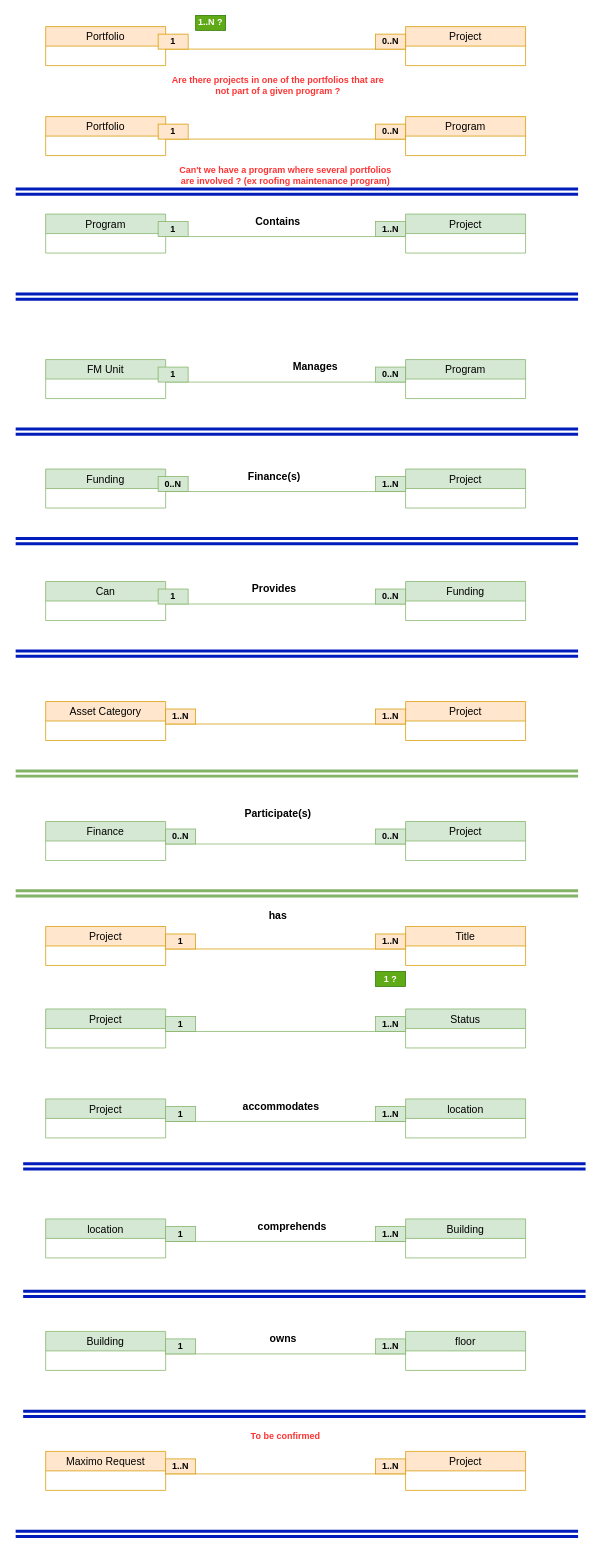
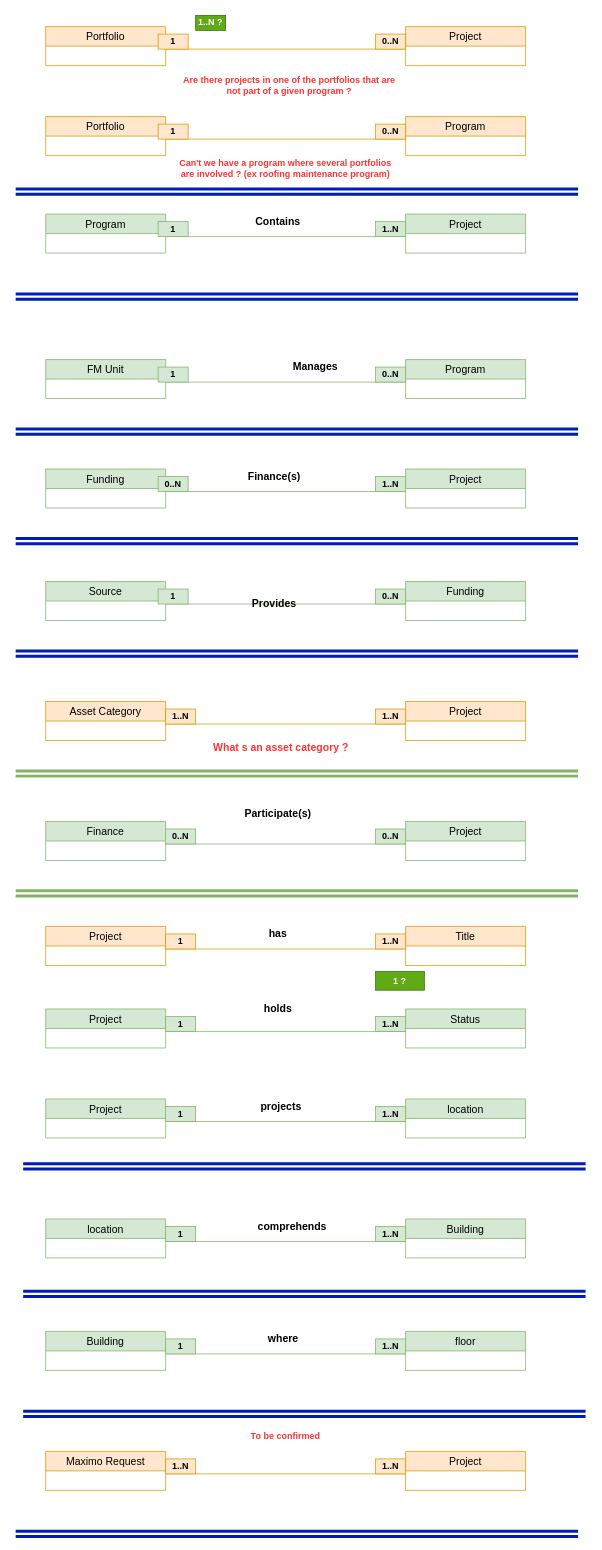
- <mxCell id="84" value="&lt;font color=&quot;#ff3333&quot;&gt;&lt;b&gt;Are there projects in one of the portfolios that are not part of a given program ?&lt;/b&gt;&lt;/font&gt;" style="text;html=1;strokeColor=none;fillColor=none;align=center;verticalAlign=middle;whiteSpace=wrap;rounded=0;" vertex="1" parent="1"><mxGeometry x="220" y="95" width="300" height="38" as="geometry" /></mxCell>
+ <mxCell id="84" value="&lt;font color=&quot;#ff3333&quot;&gt;&lt;b&gt;Are there projects in one of the portfolios that are not part of a given program ?&lt;/b&gt;&lt;/font&gt;" style="text;html=1;strokeColor=none;fillColor=none;align=center;verticalAlign=middle;whiteSpace=wrap;rounded=0;" vertex="1" parent="1"><mxGeometry x="235" y="95" width="300" height="38" as="geometry" /></mxCell>
- <mxCell id="86" value="&lt;font color=&quot;#ff3333&quot;&gt;&lt;b&gt;Can't we have a program where several portfolios are involved ? (ex roofing maintenance program)&lt;/b&gt;&lt;/font&gt;" style="text;html=1;strokeColor=none;fillColor=none;align=center;verticalAlign=middle;whiteSpace=wrap;rounded=0;" vertex="1" parent="1"><mxGeometry x="230" y="215" width="300" height="38" as="geometry" /></mxCell>
+ <mxCell id="86" value="&lt;font color=&quot;#ff3333&quot;&gt;&lt;b&gt;Can't we have a program where several portfolios are involved ? (ex roofing maintenance program)&lt;/b&gt;&lt;/font&gt;" style="text;html=1;strokeColor=none;fillColor=none;align=center;verticalAlign=middle;whiteSpace=wrap;rounded=0;" vertex="1" parent="1"><mxGeometry x="230" y="205" width="300" height="38" as="geometry" /></mxCell>
- <mxCell id="91" value="&lt;font style=&quot;font-size: 14px&quot;&gt;&lt;b&gt;Provides&lt;/b&gt;&lt;/font&gt;" style="text;html=1;strokeColor=none;fillColor=none;align=center;verticalAlign=middle;whiteSpace=wrap;rounded=0;" vertex="1" parent="1"><mxGeometry x="325" y="775" width="80" height="20" as="geometry" /></mxCell>
+ <mxCell id="91" value="&lt;font style=&quot;font-size: 14px&quot;&gt;&lt;b&gt;Provides&lt;/b&gt;&lt;/font&gt;" style="text;html=1;strokeColor=none;fillColor=none;align=center;verticalAlign=middle;whiteSpace=wrap;rounded=0;" vertex="1" parent="1"><mxGeometry x="325" y="795" width="80" height="20" as="geometry" /></mxCell>
- <mxCell id="31" value="Can" style="swimlane;fontStyle=0;childLayout=stackLayout;horizontal=1;startSize=26;fillColor=#d5e8d4;horizontalStack=0;resizeParent=1;resizeParentMax=0;resizeLast=0;collapsible=1;marginBottom=0;fontSize=14;strokeColor=#82b366;" vertex="1" parent="1"><mxGeometry x="60" y="775" width="160" height="52" as="geometry" /></mxCell>
+ <mxCell id="31" value="Source" style="swimlane;fontStyle=0;childLayout=stackLayout;horizontal=1;startSize=26;fillColor=#d5e8d4;horizontalStack=0;resizeParent=1;resizeParentMax=0;resizeLast=0;collapsible=1;marginBottom=0;fontSize=14;strokeColor=#82b366;" vertex="1" parent="1"><mxGeometry x="60" y="775" width="160" height="52" as="geometry" /></mxCell>
+ <mxCell id="92" value="&lt;font style=&quot;font-size: 14px&quot; color=&quot;#ff3333&quot;&gt;&lt;b&gt;What s an asset category ?&lt;/b&gt;&lt;/font&gt;" style="text;html=1;strokeColor=none;fillColor=none;align=center;verticalAlign=middle;whiteSpace=wrap;rounded=0;" vertex="1" parent="1"><mxGeometry x="260" y="987" width="227.5" height="20" as="geometry" /></mxCell>
- <mxCell id="94" value="&lt;font style=&quot;font-size: 14px&quot;&gt;&lt;b&gt;has&lt;/b&gt;&lt;/font&gt;" style="text;html=1;strokeColor=none;fillColor=none;align=center;verticalAlign=middle;whiteSpace=wrap;rounded=0;" vertex="1" parent="1"><mxGeometry x="330" y="1210" width="80" height="20" as="geometry" /></mxCell>
+ <mxCell id="94" value="&lt;font style=&quot;font-size: 14px&quot;&gt;&lt;b&gt;has&lt;/b&gt;&lt;/font&gt;" style="text;html=1;strokeColor=none;fillColor=none;align=center;verticalAlign=middle;whiteSpace=wrap;rounded=0;" vertex="1" parent="1"><mxGeometry x="330" y="1235" width="80" height="20" as="geometry" /></mxCell>
- <mxCell id="59" value="&lt;b&gt;1 ?&lt;/b&gt;" style="text;html=1;strokeColor=#2D7600;fillColor=#60a917;align=center;verticalAlign=middle;whiteSpace=wrap;rounded=0;fontColor=#ffffff;" vertex="1" parent="1"><mxGeometry x="500" y="1295" width="40" height="20" as="geometry" /></mxCell>
+ <mxCell id="59" value="&lt;b&gt;1 ?&lt;/b&gt;" style="text;html=1;strokeColor=#2D7600;fillColor=#60a917;align=center;verticalAlign=middle;whiteSpace=wrap;rounded=0;fontColor=#ffffff;" vertex="1" parent="1"><mxGeometry x="500" y="1295" width="65" height="25" as="geometry" /></mxCell>
+ <mxCell id="95" value="&lt;span style=&quot;font-size: 14px&quot;&gt;&lt;b&gt;holds&lt;/b&gt;&lt;/span&gt;" style="text;html=1;strokeColor=none;fillColor=none;align=center;verticalAlign=middle;whiteSpace=wrap;rounded=0;" vertex="1" parent="1"><mxGeometry x="330" y="1335" width="80" height="20" as="geometry" /></mxCell>
- <mxCell id="96" value="&lt;font style=&quot;font-size: 14px&quot;&gt;&lt;b&gt;&lt;span style=&quot;font-family: &amp;#34;arial&amp;#34; ; text-indent: -12px ; background-color: rgb(255 , 255 , 255)&quot;&gt;accommodates&lt;/span&gt;&lt;span class=&quot;nbsp1&quot; style=&quot;outline: 0px ; font-family: &amp;#34;arial&amp;#34; ; text-indent: -12px ; background-color: rgb(255 , 255 , 255) ; height: 12px ; width: 4px ; padding-left: 4px ; cursor: url(&amp;#34;https://cdn.reverso.net/lexi/v1920/static/img/CM.cur&amp;#34;) , auto ; border-bottom: 1px solid rgb(255 , 255 , 255)&quot;&gt;&amp;nbsp;&amp;nbsp;&lt;/span&gt;&lt;/b&gt;&lt;/font&gt;" style="text;html=1;strokeColor=none;fillColor=none;align=center;verticalAlign=middle;whiteSpace=wrap;rounded=0;" vertex="1" parent="1"><mxGeometry x="321.88" y="1465" width="116.25" height="20" as="geometry" /></mxCell>
+ <mxCell id="96" value="&lt;font style=&quot;font-size: 14px&quot;&gt;&lt;b&gt;&lt;span style=&quot;font-family: &amp;#34;arial&amp;#34; ; text-indent: -12px ; background-color: rgb(255 , 255 , 255)&quot;&gt;projects&lt;/span&gt;&lt;span class=&quot;nbsp1&quot; style=&quot;outline: 0px ; font-family: &amp;#34;arial&amp;#34; ; text-indent: -12px ; background-color: rgb(255 , 255 , 255) ; height: 12px ; width: 4px ; padding-left: 4px ; cursor: url(&amp;#34;https://cdn.reverso.net/lexi/v1920/static/img/CM.cur&amp;#34;) , auto ; border-bottom: 1px solid rgb(255 , 255 , 255)&quot;&gt;&amp;nbsp;&amp;nbsp;&lt;/span&gt;&lt;/b&gt;&lt;/font&gt;" style="text;html=1;strokeColor=none;fillColor=none;align=center;verticalAlign=middle;whiteSpace=wrap;rounded=0;" vertex="1" parent="1"><mxGeometry x="321.88" y="1465" width="116.25" height="20" as="geometry" /></mxCell>
- <mxCell id="98" value="&lt;div style=&quot;text-indent: -12px&quot;&gt;&lt;font face=&quot;arial&quot;&gt;&lt;span style=&quot;font-size: 14px ; background-color: rgb(255 , 255 , 255)&quot;&gt;&lt;b&gt;owns&lt;/b&gt;&lt;/span&gt;&lt;/font&gt;&lt;/div&gt;" style="text;html=1;strokeColor=none;fillColor=none;align=center;verticalAlign=middle;whiteSpace=wrap;rounded=0;" vertex="1" parent="1"><mxGeometry x="325" y="1775" width="116.25" height="20" as="geometry" /></mxCell>
+ <mxCell id="98" value="&lt;div style=&quot;text-indent: -12px&quot;&gt;&lt;font face=&quot;arial&quot;&gt;&lt;span style=&quot;font-size: 14px ; background-color: rgb(255 , 255 , 255)&quot;&gt;&lt;b&gt;where&lt;/b&gt;&lt;/span&gt;&lt;/font&gt;&lt;/div&gt;" style="text;html=1;strokeColor=none;fillColor=none;align=center;verticalAlign=middle;whiteSpace=wrap;rounded=0;" vertex="1" parent="1"><mxGeometry x="325" y="1775" width="116.25" height="20" as="geometry" /></mxCell>
